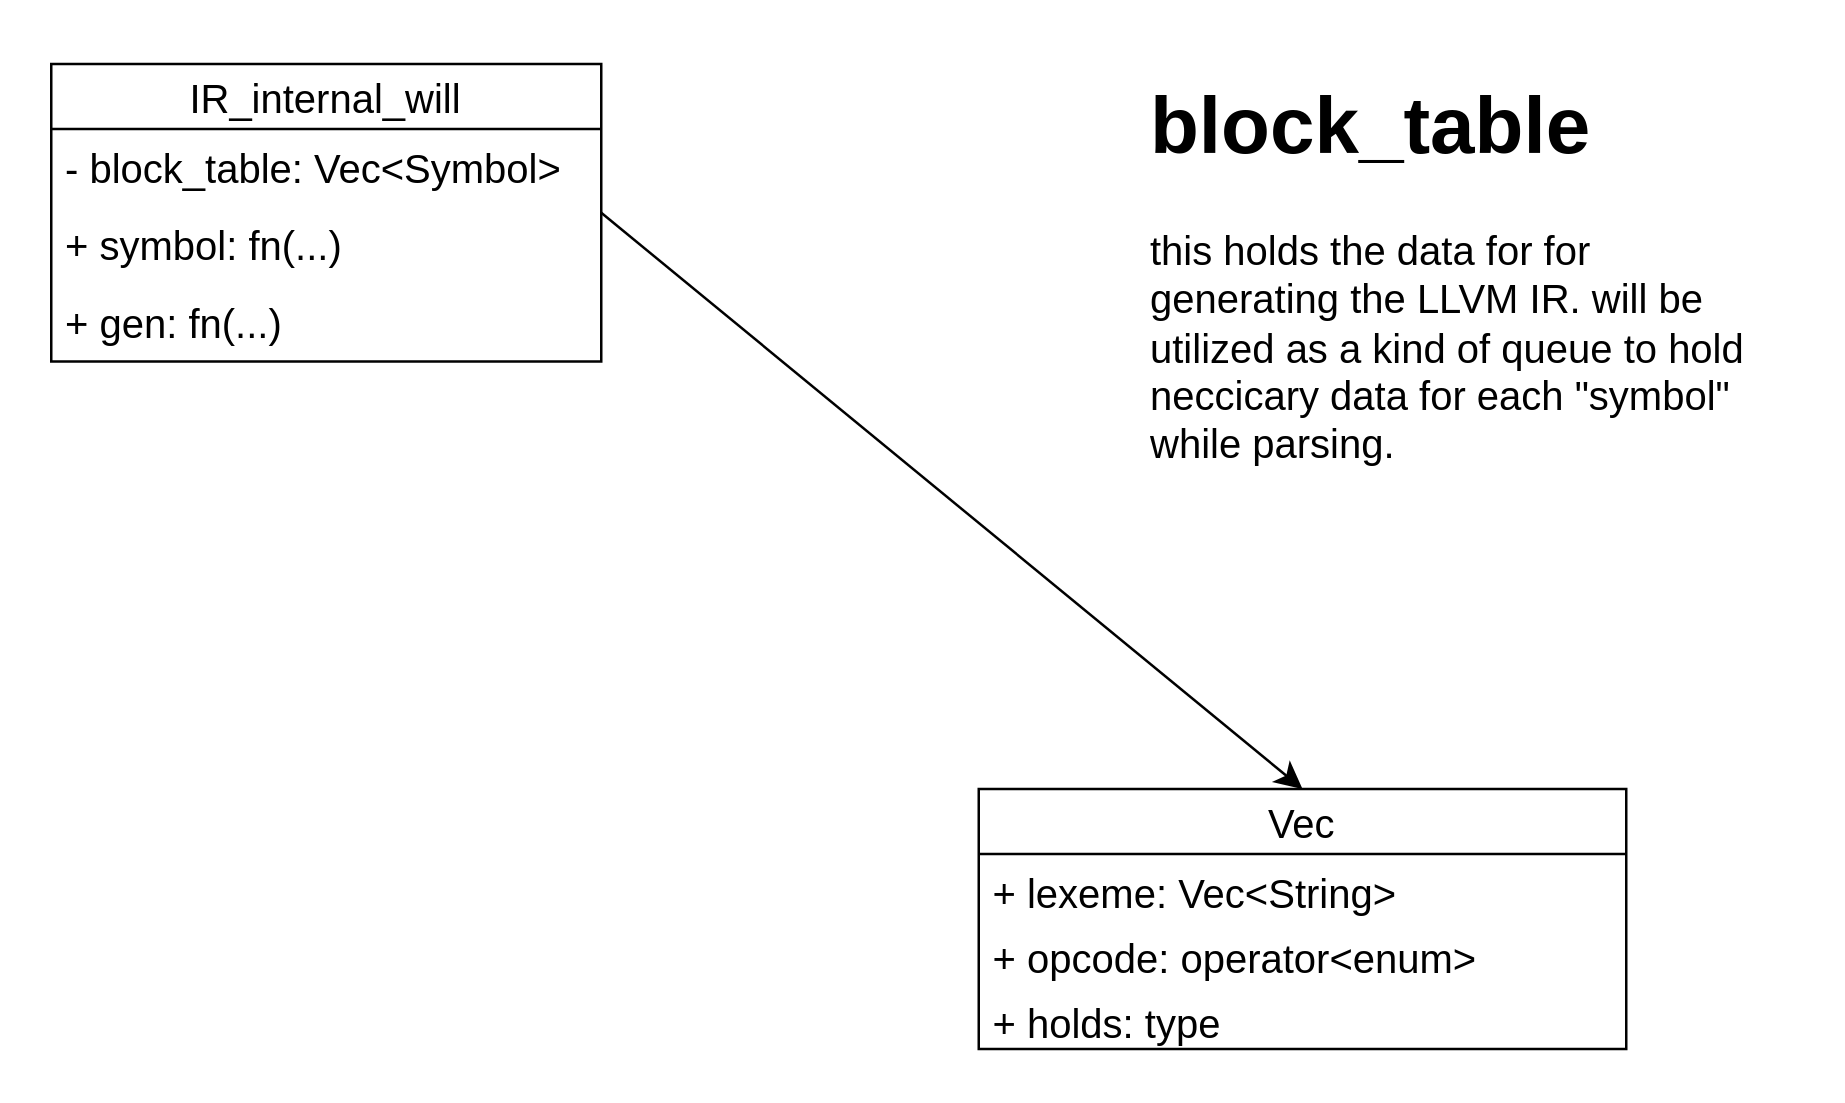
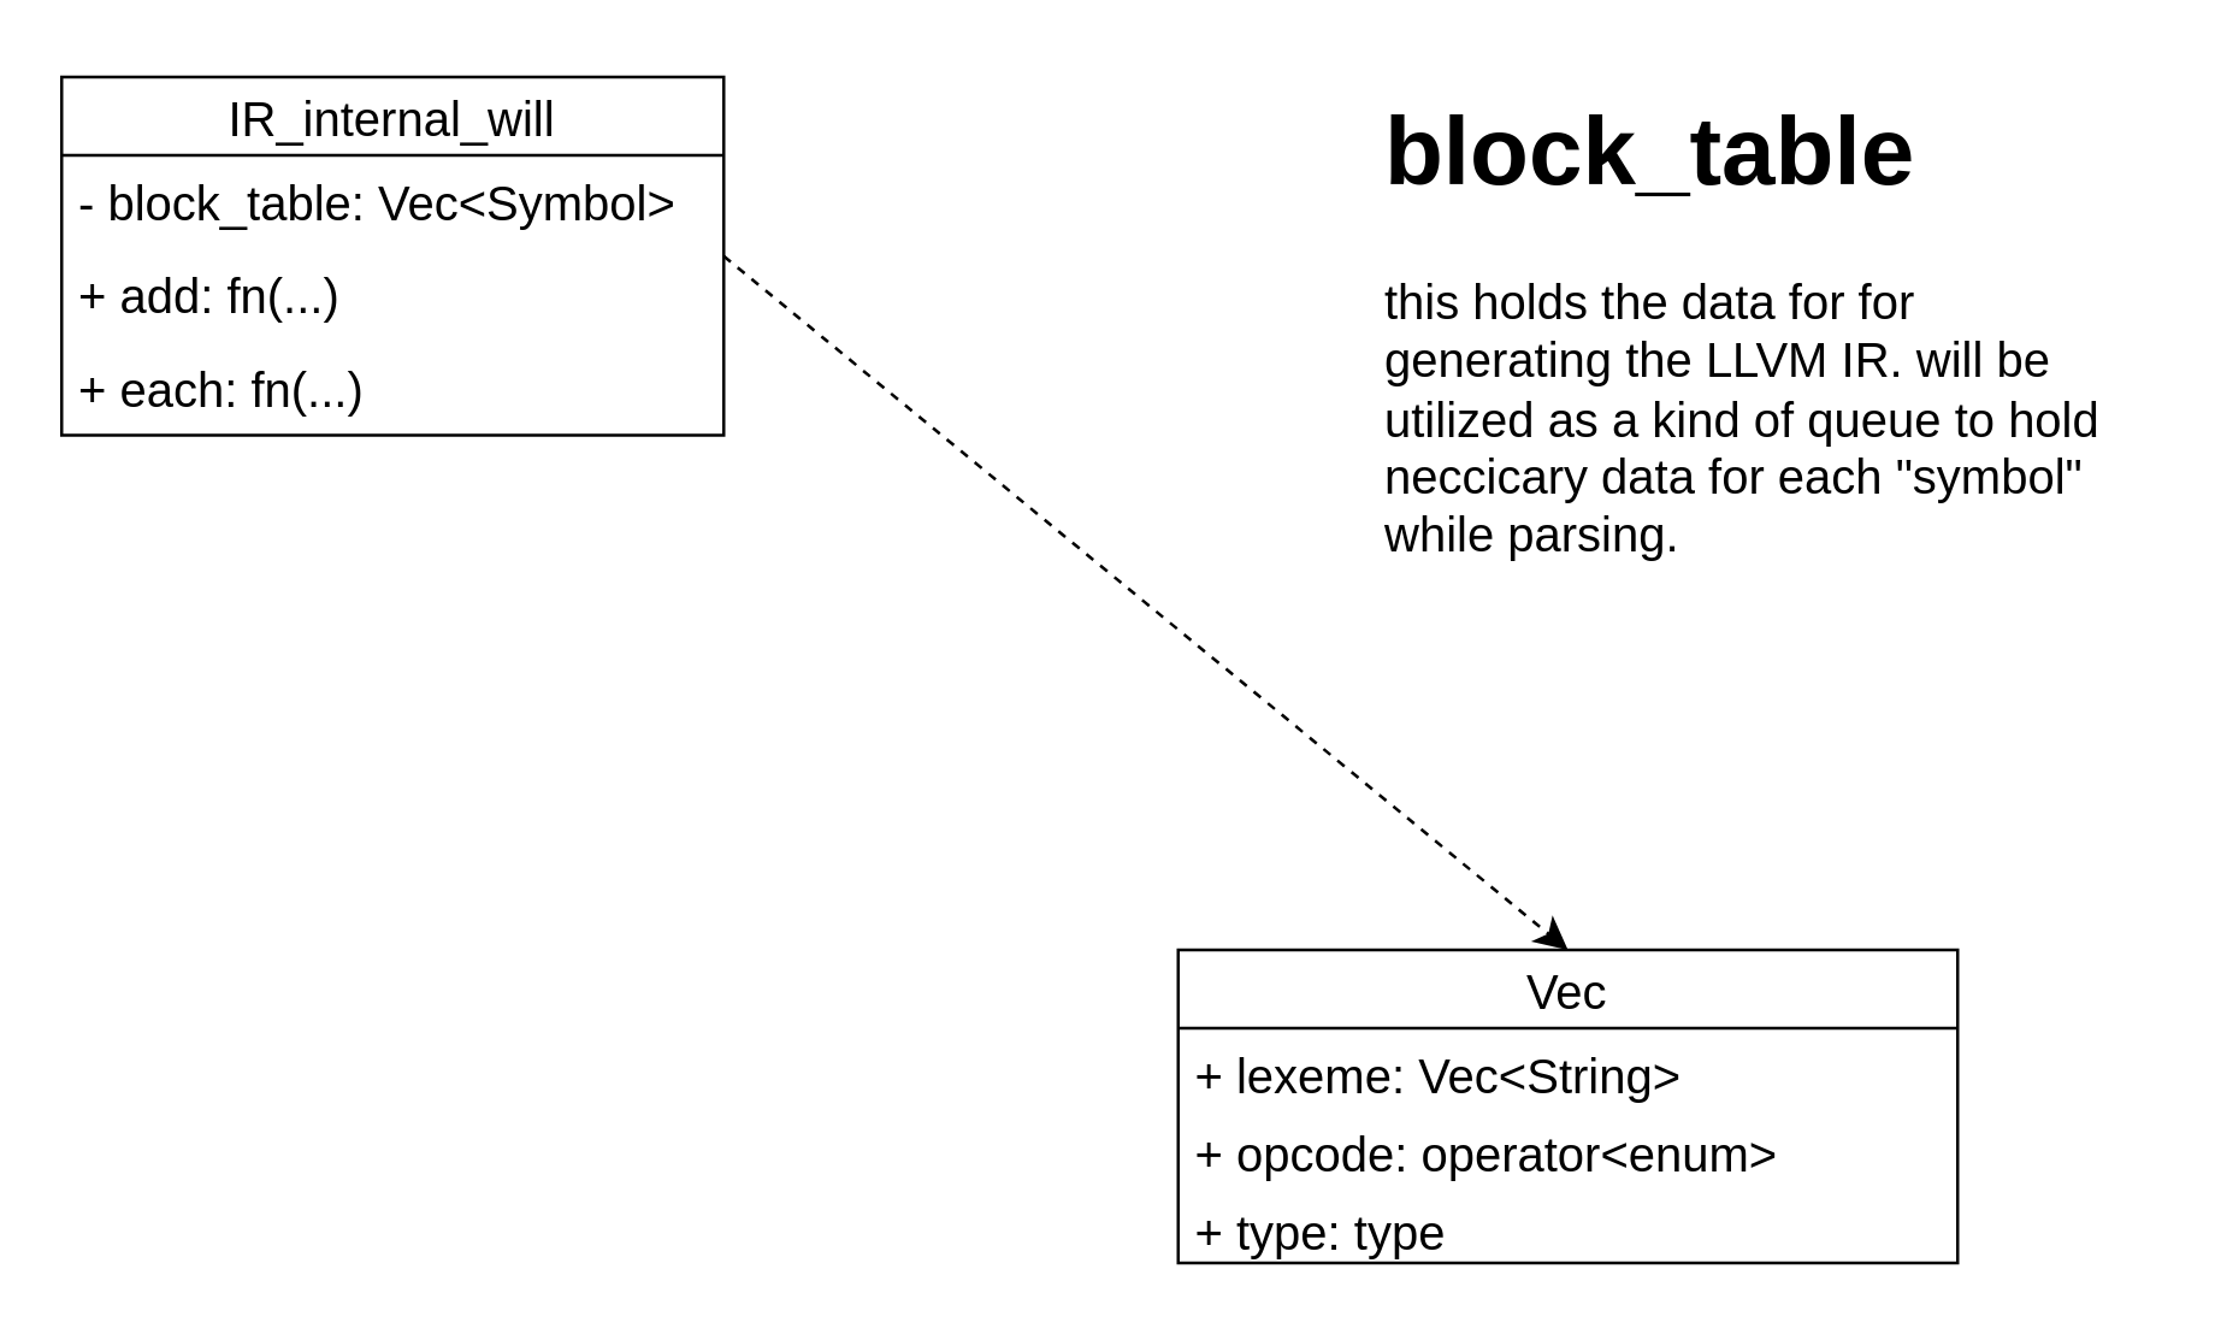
- <mxCell id="5" value="+ symbol: fn(...)" style="text;strokeColor=none;fillColor=none;align=left;verticalAlign=top;spacingLeft=4;spacingRight=4;overflow=hidden;rotatable=0;points=[[0,0.5],[1,0.5]];portConstraint=eastwest;fontSize=16;autosize=1;resizeWidth=0;" parent="3" vertex="1"><mxGeometry y="57" width="220" height="31" as="geometry" /></mxCell>
+ <mxCell id="5" value="+ add: fn(...)" style="text;strokeColor=none;fillColor=none;align=left;verticalAlign=top;spacingLeft=4;spacingRight=4;overflow=hidden;rotatable=0;points=[[0,0.5],[1,0.5]];portConstraint=eastwest;fontSize=16;autosize=1;resizeWidth=0;" parent="3" vertex="1"><mxGeometry y="57" width="220" height="31" as="geometry" /></mxCell>
- <mxCell id="6" value="+ gen: fn(...)" style="text;strokeColor=none;fillColor=none;align=left;verticalAlign=top;spacingLeft=4;spacingRight=4;overflow=hidden;rotatable=0;points=[[0,0.5],[1,0.5]];portConstraint=eastwest;fontSize=16;autosize=1;resizeWidth=0;" vertex="1" parent="3"><mxGeometry y="88" width="220" height="31" as="geometry" /></mxCell>
+ <mxCell id="6" value="+ each: fn(...)" style="text;strokeColor=none;fillColor=none;align=left;verticalAlign=top;spacingLeft=4;spacingRight=4;overflow=hidden;rotatable=0;points=[[0,0.5],[1,0.5]];portConstraint=eastwest;fontSize=16;autosize=1;resizeWidth=0;" vertex="1" parent="3"><mxGeometry y="88" width="220" height="31" as="geometry" /></mxCell>
- <mxCell id="2" style="edgeStyle=none;curved=1;rounded=0;orthogonalLoop=1;jettySize=auto;html=1;exitX=1;exitY=0.5;exitDx=0;exitDy=0;entryX=0.5;entryY=0;entryDx=0;entryDy=0;fontSize=12;startSize=8;endSize=8;" edge="1" parent="1" source="3" target="8"><mxGeometry relative="1" as="geometry" /></mxCell>
+ <mxCell id="2" style="edgeStyle=none;curved=1;rounded=0;orthogonalLoop=1;jettySize=auto;html=1;exitX=1;exitY=0.5;exitDx=0;exitDy=0;entryX=0.5;entryY=0;entryDx=0;entryDy=0;fontSize=12;startSize=8;endSize=8;dashed=1;" edge="1" parent="1" source="3" target="8"><mxGeometry relative="1" as="geometry" /></mxCell>
- <mxCell id="11" value="+ holds: type" style="text;strokeColor=none;fillColor=none;align=left;verticalAlign=top;spacingLeft=4;spacingRight=4;overflow=hidden;rotatable=0;points=[[0,0.5],[1,0.5]];portConstraint=eastwest;fontSize=16;" vertex="1" parent="8"><mxGeometry y="78" width="259" height="26" as="geometry" /></mxCell>
+ <mxCell id="11" value="+ type: type" style="text;strokeColor=none;fillColor=none;align=left;verticalAlign=top;spacingLeft=4;spacingRight=4;overflow=hidden;rotatable=0;points=[[0,0.5],[1,0.5]];portConstraint=eastwest;fontSize=16;" vertex="1" parent="8"><mxGeometry y="78" width="259" height="26" as="geometry" /></mxCell>
